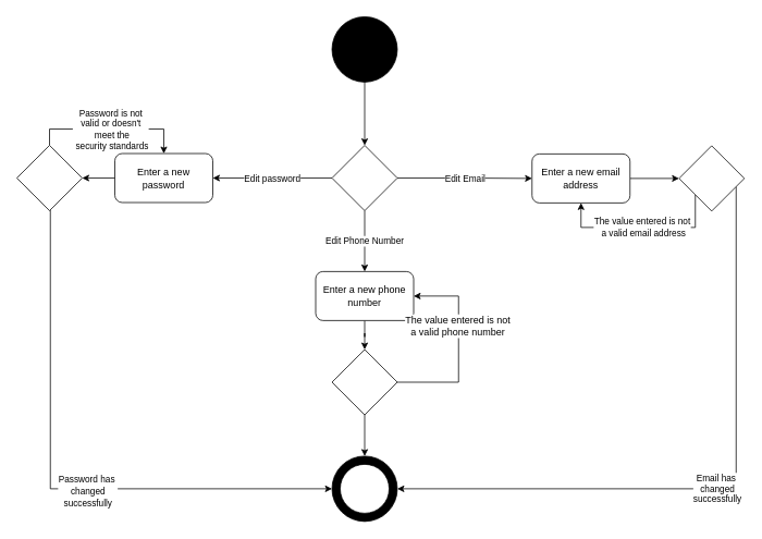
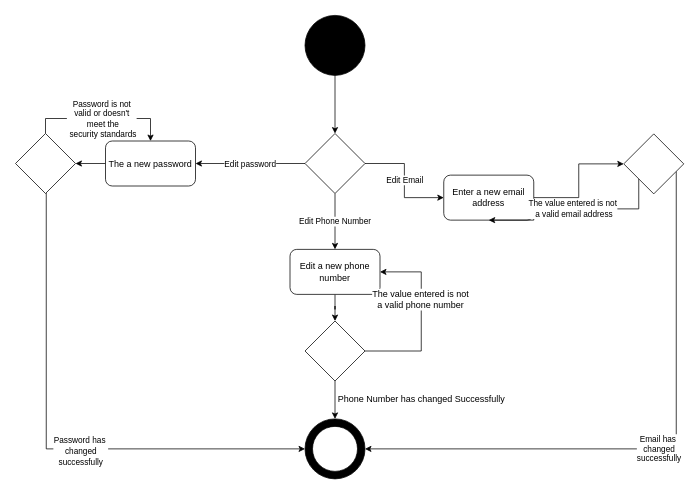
- <mxCell id="11" value="Enter a new password" style="rounded=1;whiteSpace=wrap;html=1;" vertex="1" parent="1"><mxGeometry x="140" y="187.5" width="120" height="60" as="geometry" /></mxCell>
+ <mxCell id="11" value="The a new password" style="rounded=1;whiteSpace=wrap;html=1;" vertex="1" parent="1"><mxGeometry x="140" y="187.5" width="120" height="60" as="geometry" /></mxCell>
- <mxCell id="9" value="Enter a new email address" style="rounded=1;whiteSpace=wrap;html=1;" vertex="1" parent="1"><mxGeometry x="651" y="188" width="120" height="60" as="geometry" /></mxCell>
+ <mxCell id="9" value="Enter a new email address" style="rounded=1;whiteSpace=wrap;html=1;" vertex="1" parent="1"><mxGeometry x="591" y="233" width="120" height="60" as="geometry" /></mxCell>
- <mxCell id="13" value="Enter a new phone number" style="rounded=1;whiteSpace=wrap;html=1;" vertex="1" parent="1"><mxGeometry x="386" y="332" width="120" height="60" as="geometry" /></mxCell>
+ <mxCell id="13" value="Edit a new phone number" style="rounded=1;whiteSpace=wrap;html=1;" vertex="1" parent="1"><mxGeometry x="386" y="332" width="120" height="60" as="geometry" /></mxCell>
+ <mxCell id="27" value="Phone Number has changed Successfully" style="text;html=1;resizable=0;points=[];autosize=1;align=left;verticalAlign=top;spacingTop=-4;" vertex="1" parent="1"><mxGeometry x="448" y="522" width="240" height="20" as="geometry" /></mxCell>
